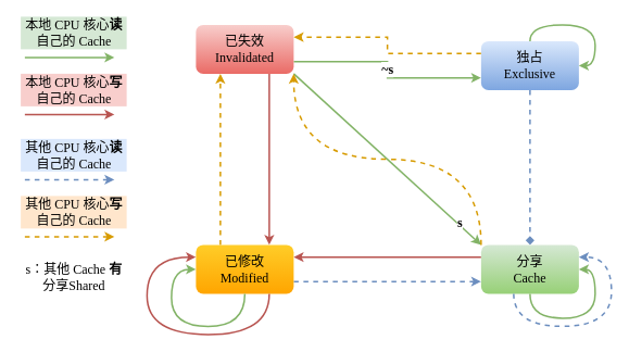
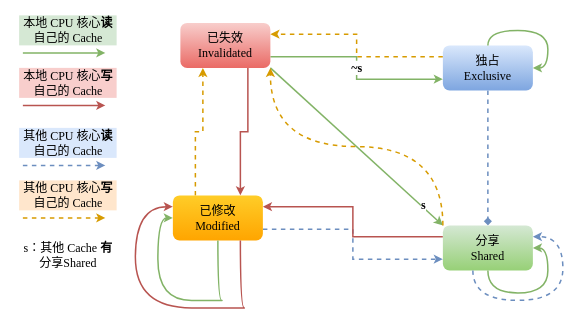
- <mxCell id="11" value="独占&lt;br style=&quot;font-size: 16px;&quot;&gt;Exclusive" style="rounded=1;whiteSpace=wrap;html=1;fontSize=16;strokeWidth=2;fillColor=#dae8fc;gradientColor=#7ea6e0;strokeColor=none;fontFamily=Comic Sans MS;" vertex="1" parent="1"><mxGeometry x="590" y="50" width="120" height="60" as="geometry" /></mxCell>
+ <mxCell id="11" value="独占&lt;br style=&quot;font-size: 16px;&quot;&gt;Exclusive" style="rounded=1;whiteSpace=wrap;html=1;fontSize=16;strokeWidth=2;fillColor=#dae8fc;gradientColor=#7ea6e0;strokeColor=none;fontFamily=Comic Sans MS;" vertex="1" parent="1"><mxGeometry x="590" y="60" width="120" height="60" as="geometry" /></mxCell>
- <mxCell id="4" value="已修改&lt;br style=&quot;font-size: 16px;&quot;&gt;Modified" style="rounded=1;whiteSpace=wrap;html=1;fontSize=16;strokeWidth=2;fillColor=#ffcd28;gradientColor=#ffa500;strokeColor=none;fontFamily=Comic Sans MS;" vertex="1" parent="1"><mxGeometry x="240" y="300" width="120" height="60" as="geometry" /></mxCell>
+ <mxCell id="4" value="已修改&lt;br style=&quot;font-size: 16px;&quot;&gt;Modified" style="rounded=1;whiteSpace=wrap;html=1;fontSize=16;strokeWidth=2;fillColor=#ffcd28;gradientColor=#ffa500;strokeColor=none;fontFamily=Comic Sans MS;" vertex="1" parent="1"><mxGeometry x="230" y="260" width="120" height="60" as="geometry" /></mxCell>
- <mxCell id="14" value="分享&lt;br style=&quot;font-size: 16px;&quot;&gt;Cache" style="rounded=1;whiteSpace=wrap;html=1;fontSize=16;strokeWidth=2;fillColor=#d5e8d4;gradientColor=#97d077;strokeColor=none;fontFamily=Comic Sans MS;" vertex="1" parent="1"><mxGeometry x="590" y="300" width="120" height="60" as="geometry" /></mxCell>
+ <mxCell id="14" value="分享&lt;br style=&quot;font-size: 16px;&quot;&gt;Shared" style="rounded=1;whiteSpace=wrap;html=1;fontSize=16;strokeWidth=2;fillColor=#d5e8d4;gradientColor=#97d077;strokeColor=none;fontFamily=Comic Sans MS;" vertex="1" parent="1"><mxGeometry x="590" y="300" width="120" height="60" as="geometry" /></mxCell>
